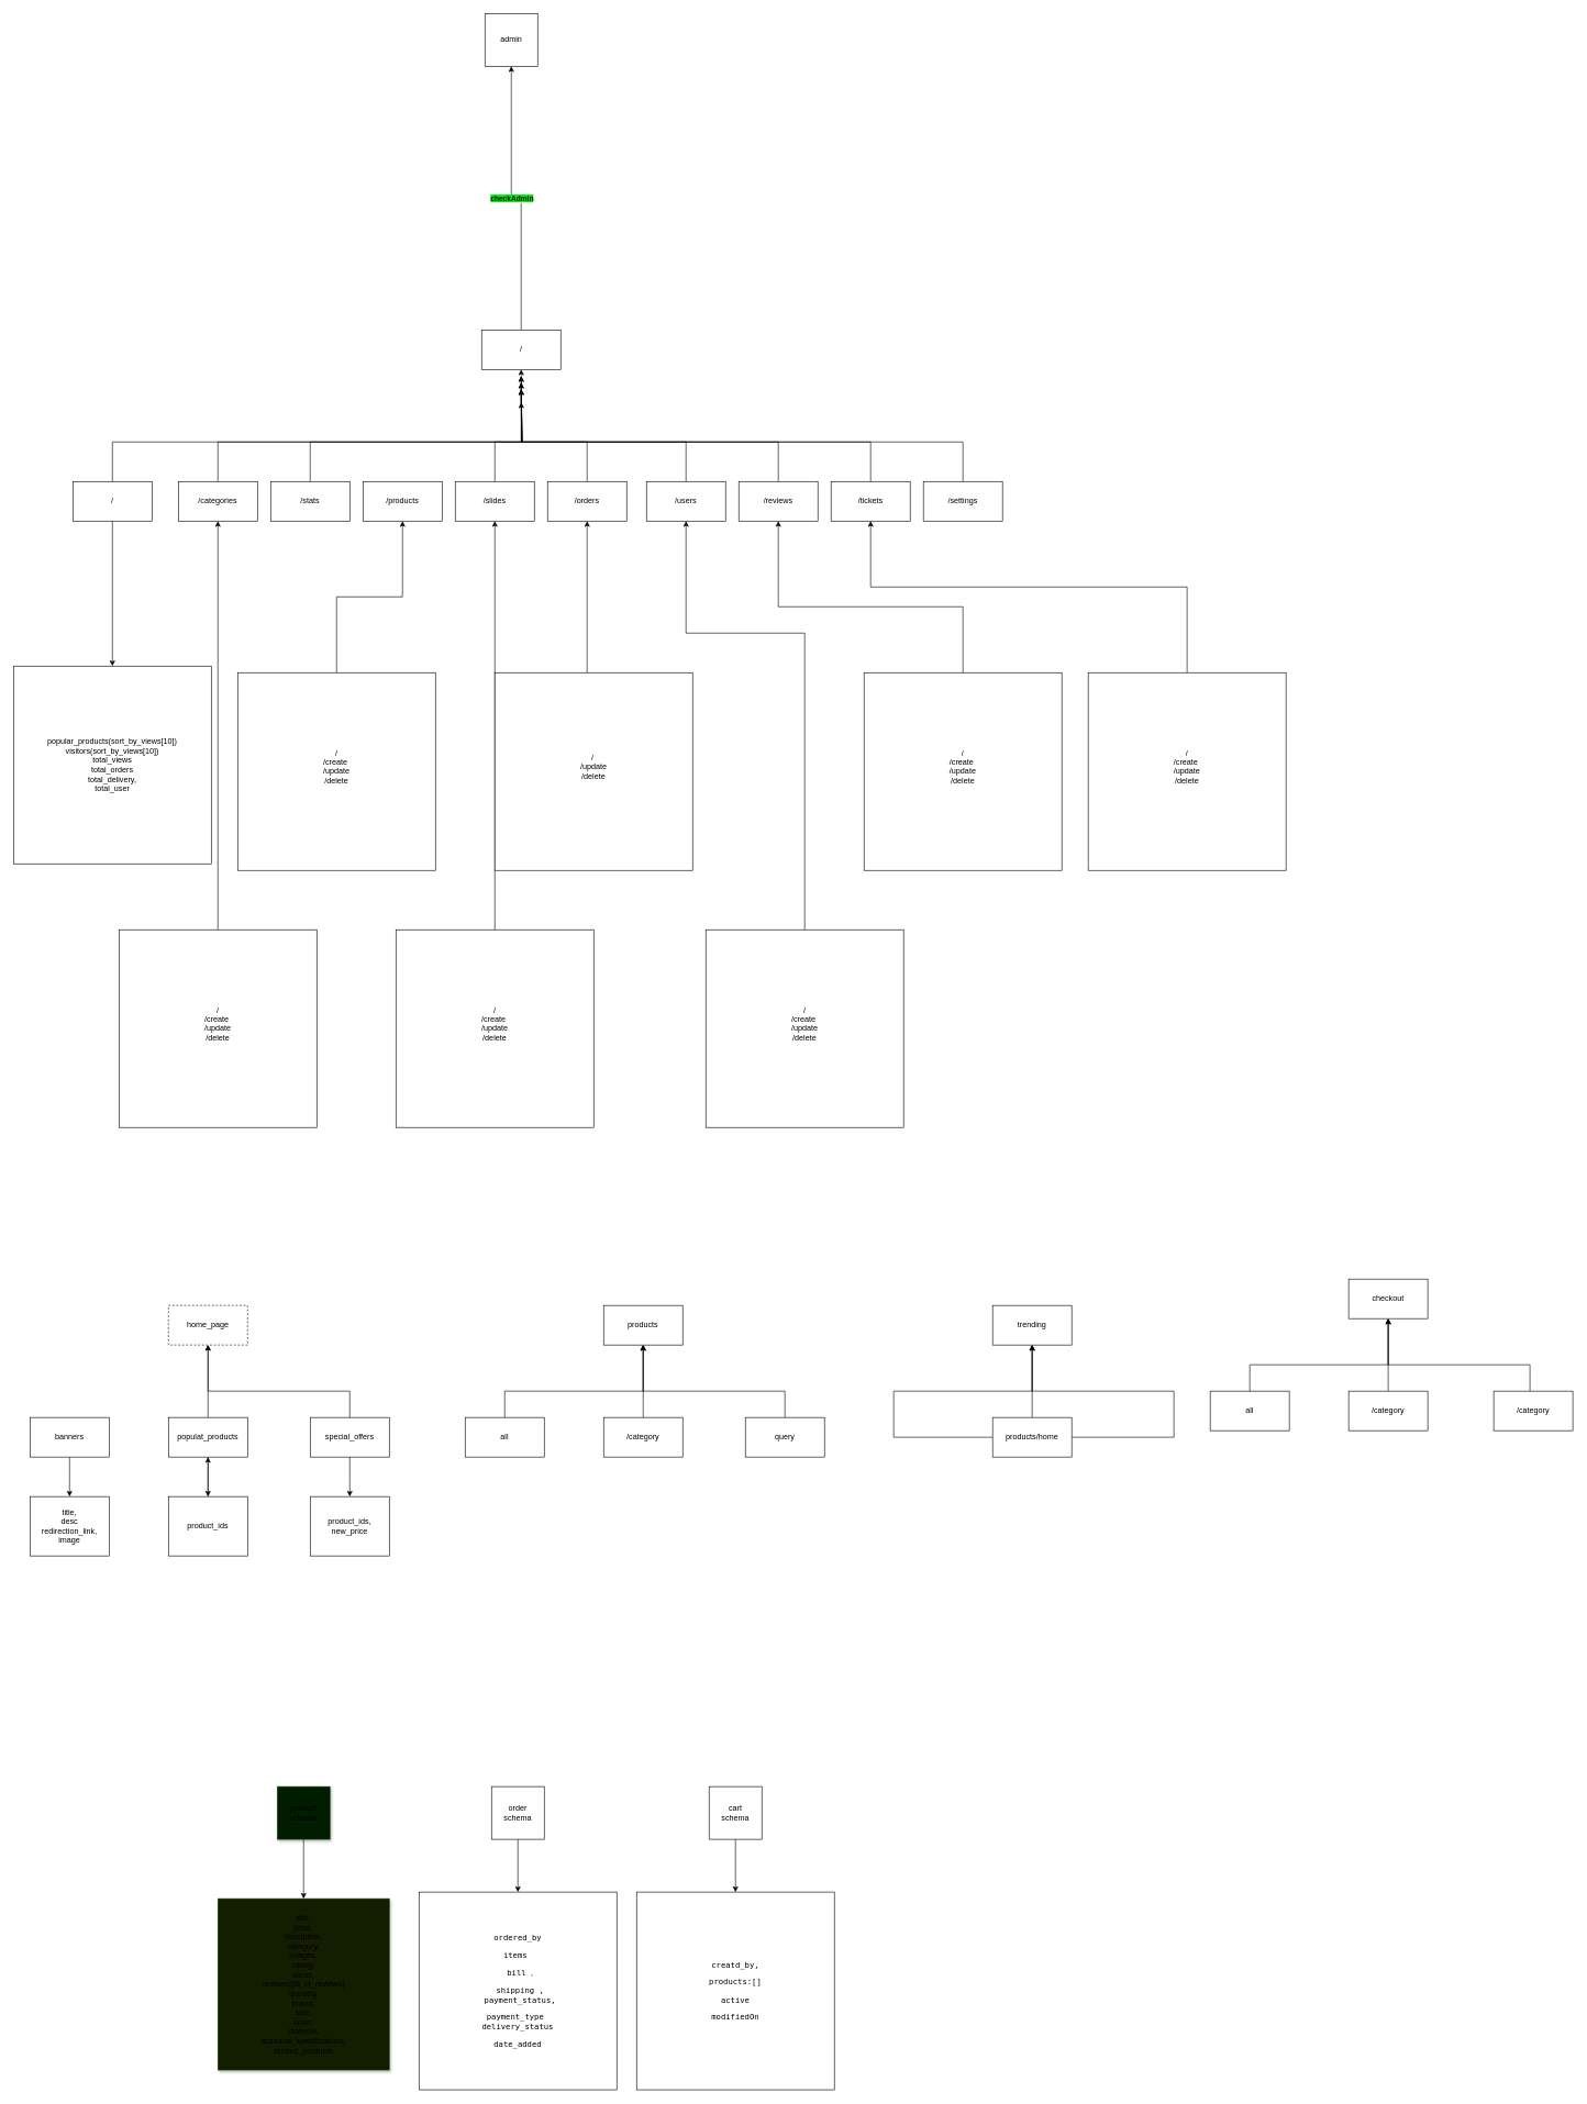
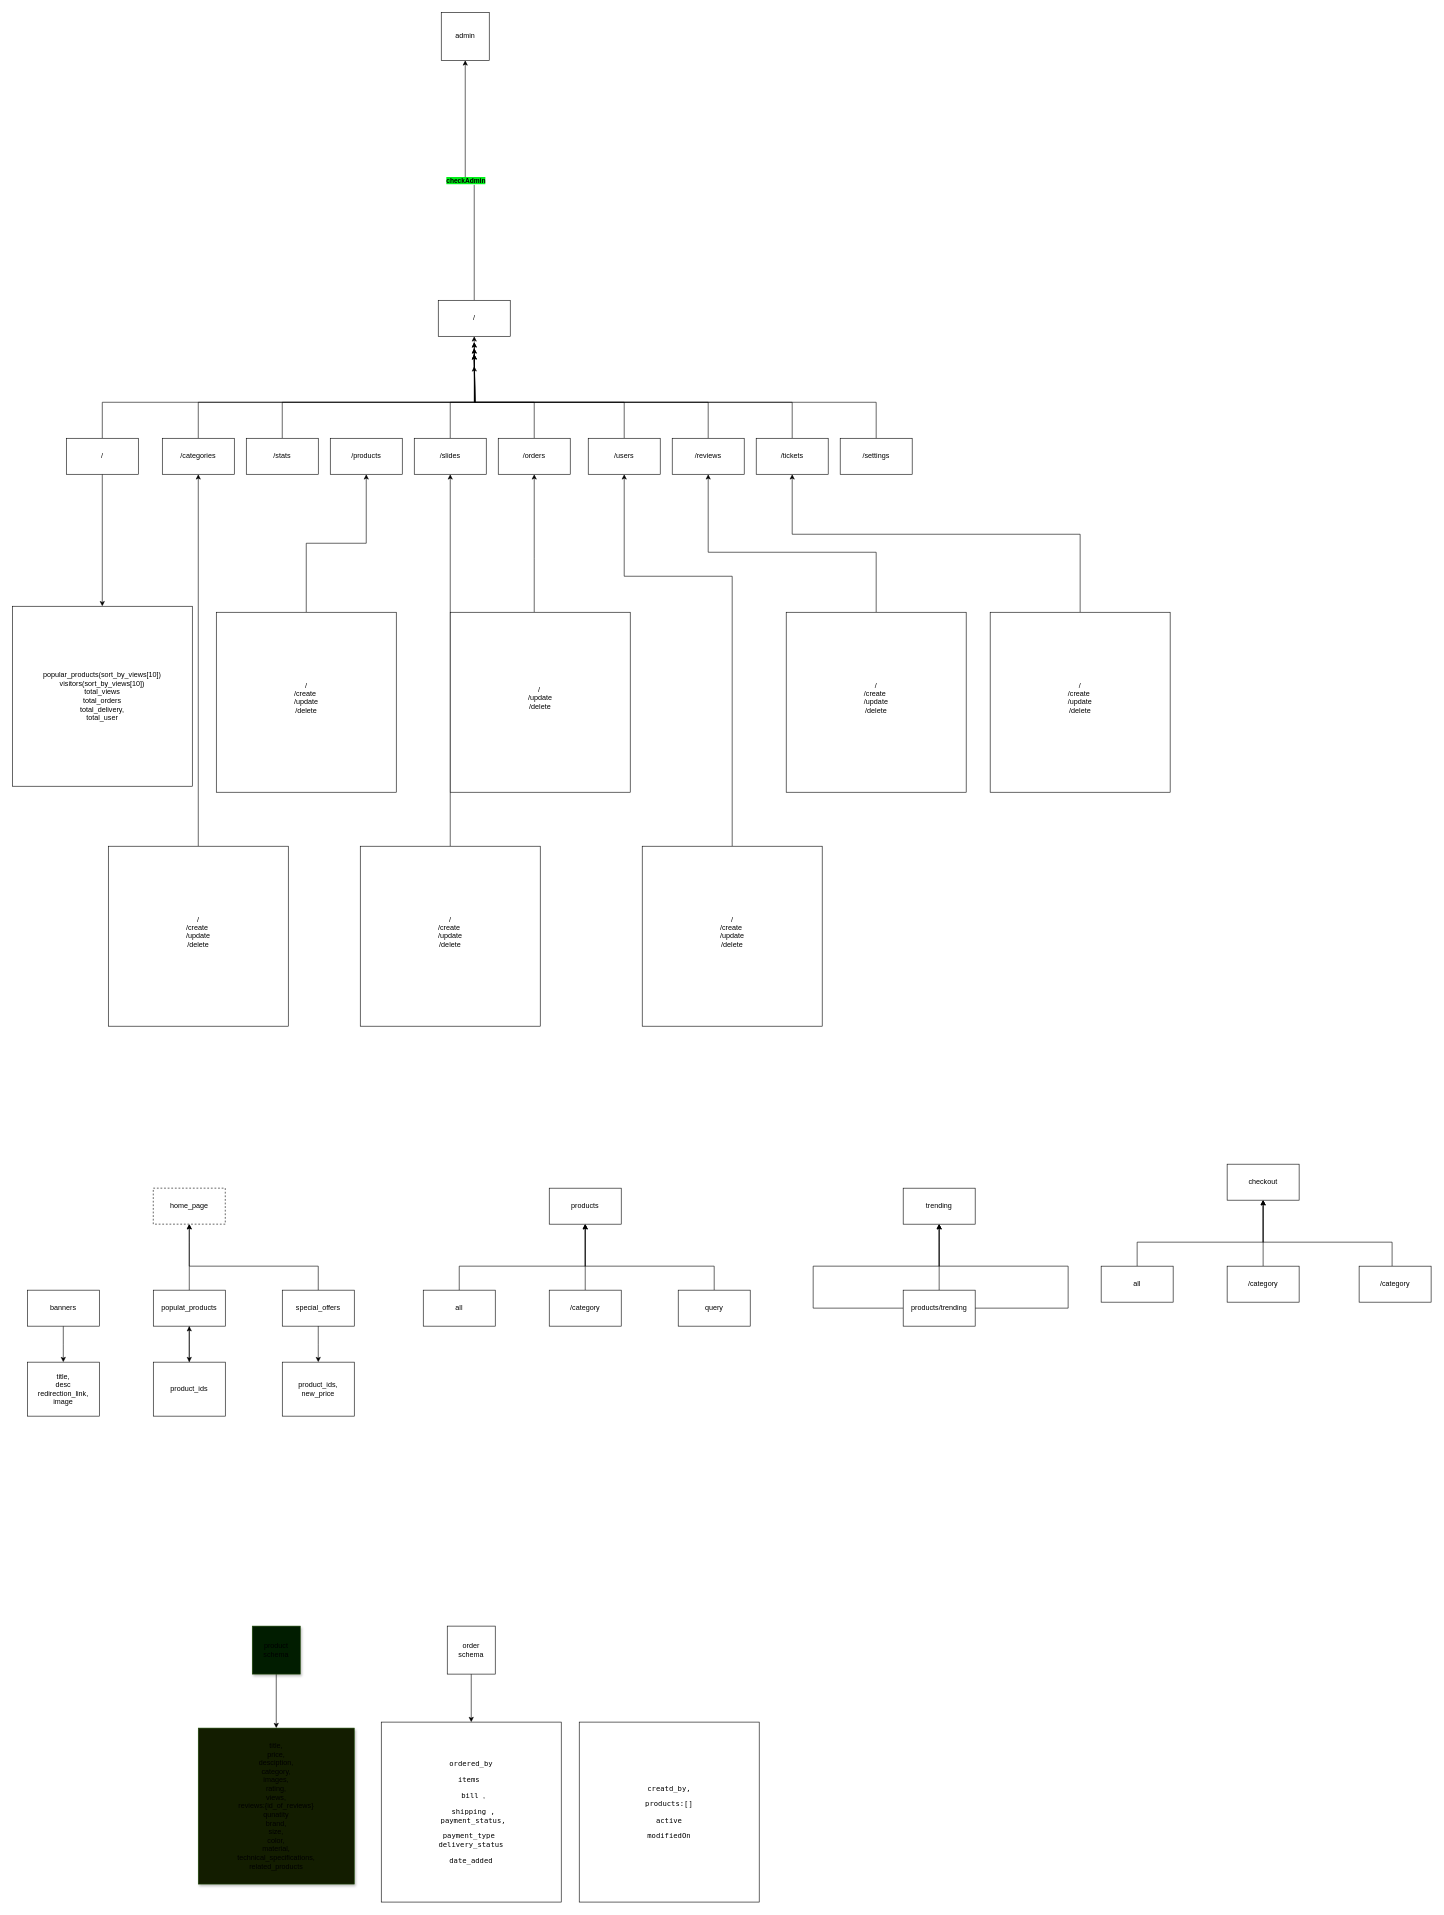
- <mxCell id="26" value="products/home" style="rounded=0;whiteSpace=wrap;html=1;" parent="1" vertex="1"><mxGeometry x="1505" y="2150" width="120" height="60" as="geometry" /></mxCell>
+ <mxCell id="26" value="products/trending" style="rounded=0;whiteSpace=wrap;html=1;" parent="1" vertex="1"><mxGeometry x="1505" y="2150" width="120" height="60" as="geometry" /></mxCell>
- <mxCell id="80" value="cart&lt;div&gt;schema&lt;/div&gt;" style="whiteSpace=wrap;html=1;aspect=fixed;" parent="1" vertex="1"><mxGeometry x="1075" y="2710" width="80" height="80" as="geometry" /></mxCell>
- <mxCell id="81" style="edgeStyle=orthogonalEdgeStyle;rounded=0;orthogonalLoop=1;jettySize=auto;html=1;entryX=0.5;entryY=0;entryDx=0;entryDy=0;" parent="1" source="80" target="79" edge="1"><mxGeometry relative="1" as="geometry" /></mxCell>
